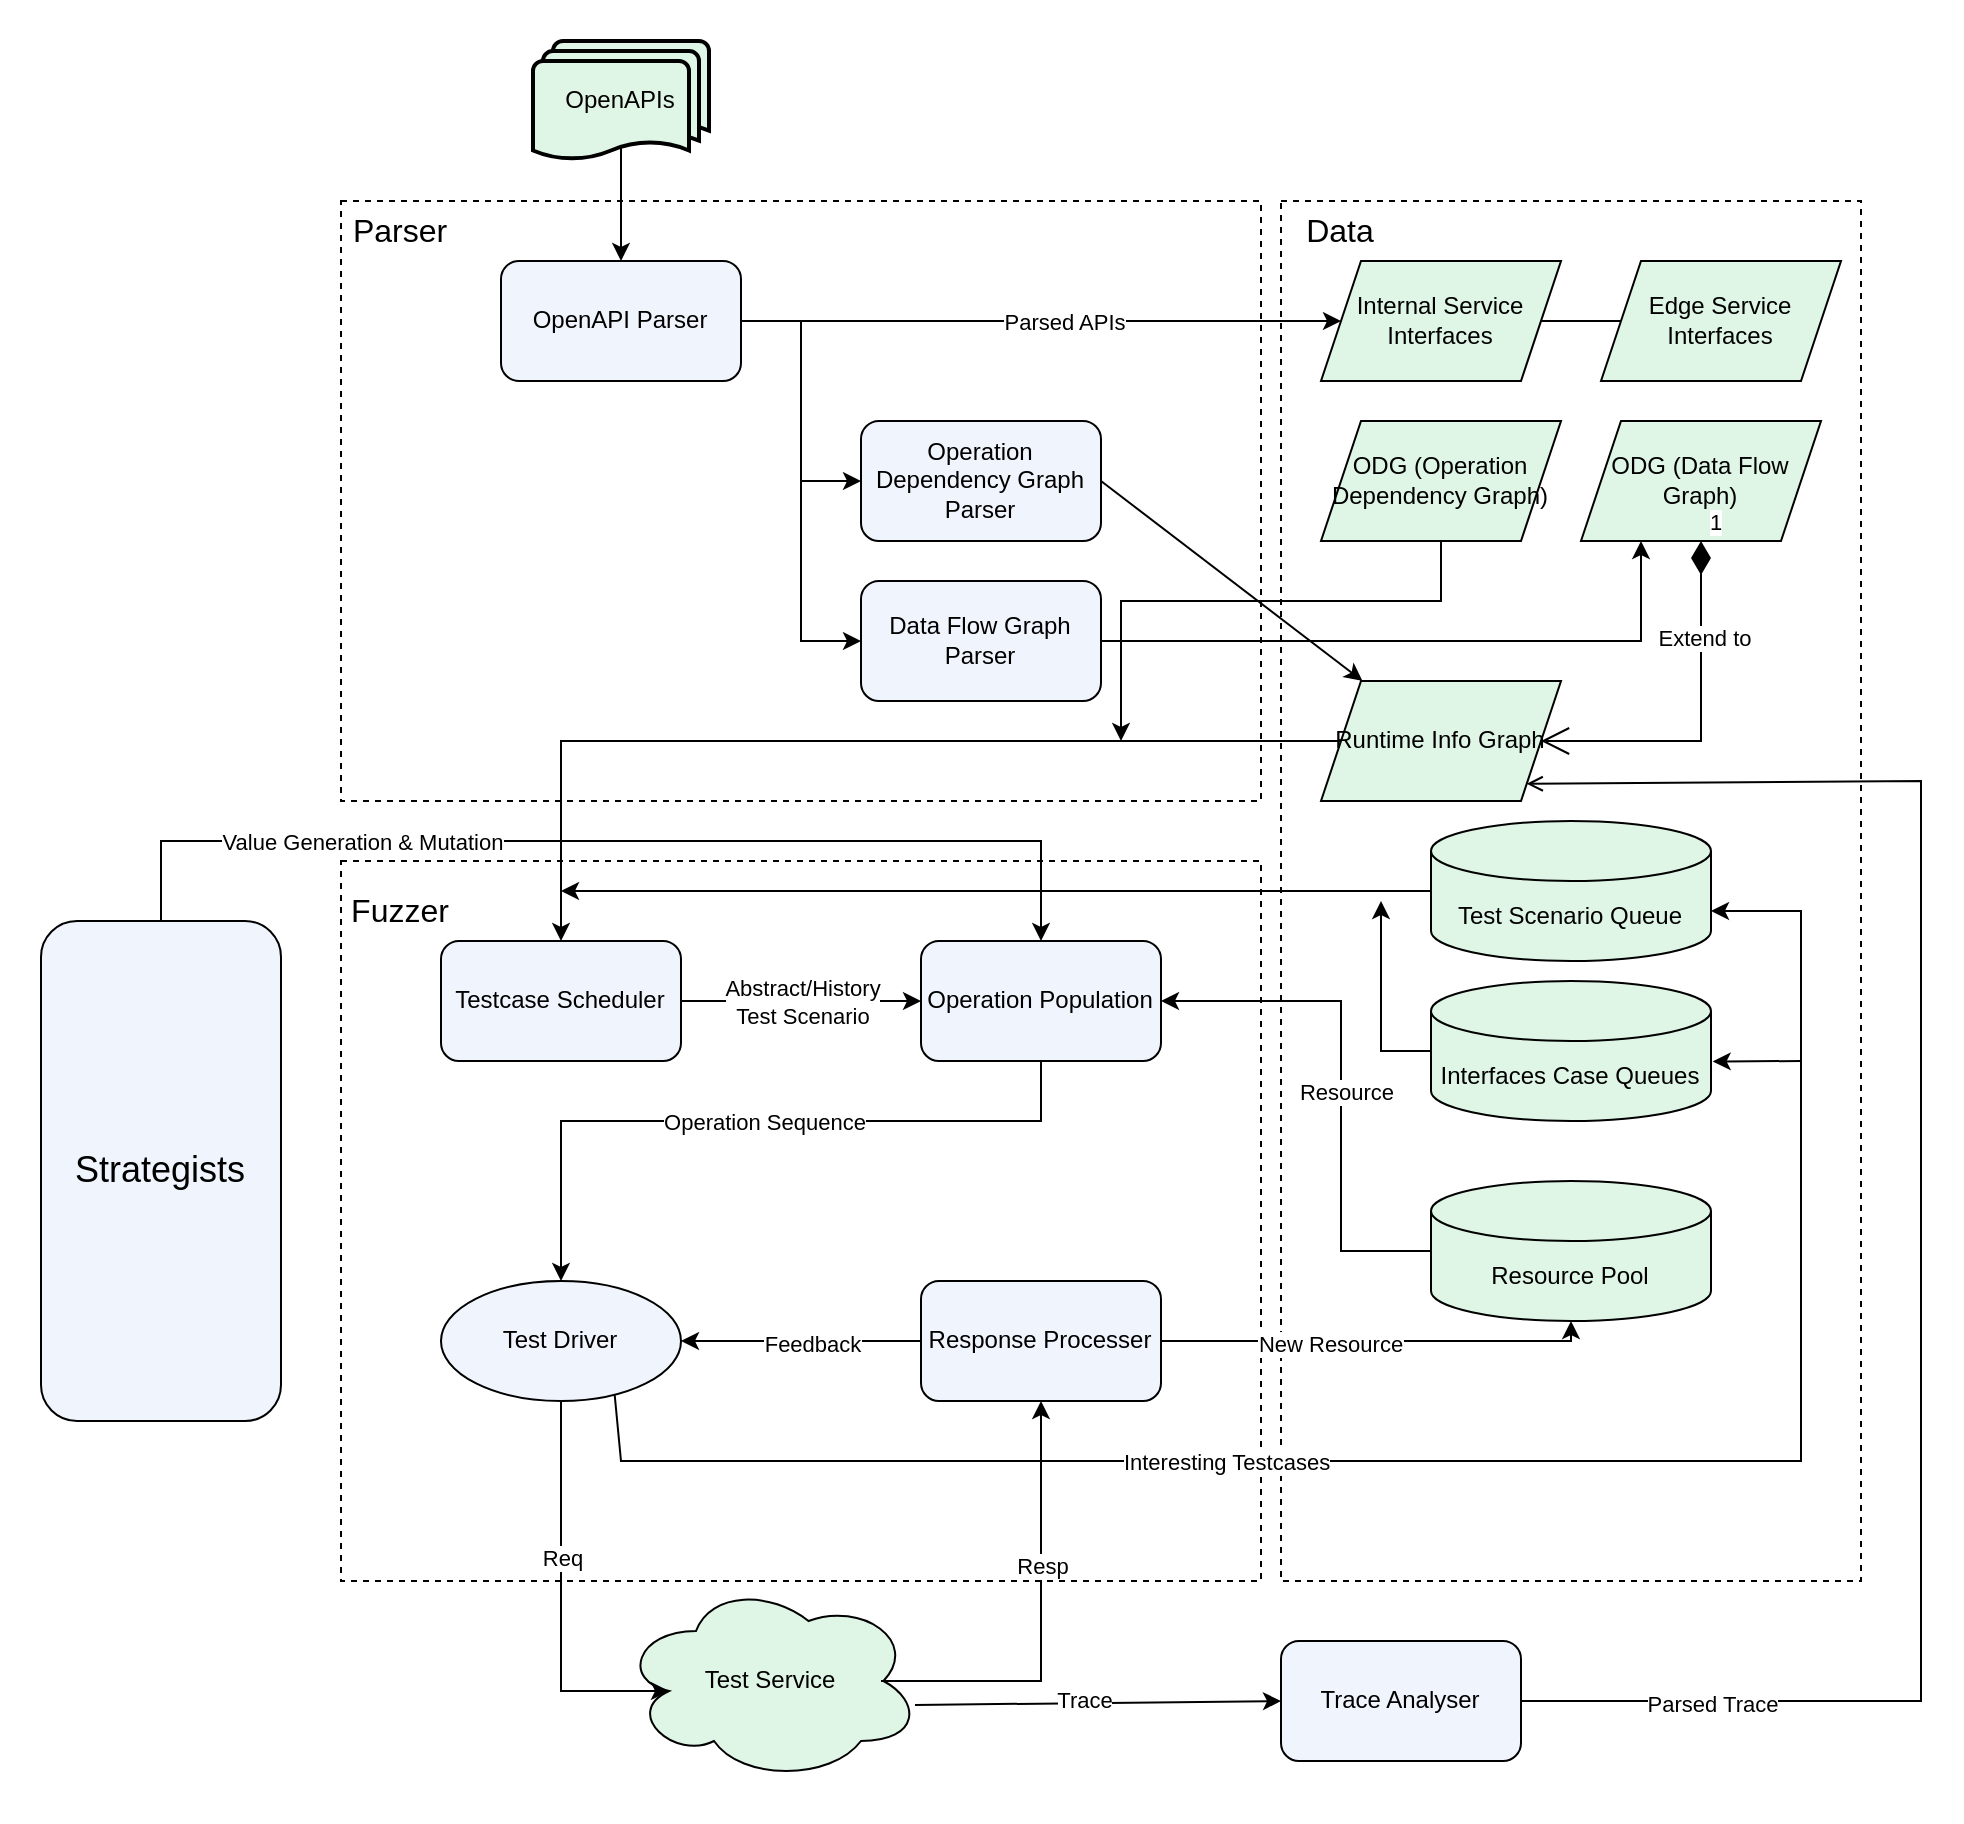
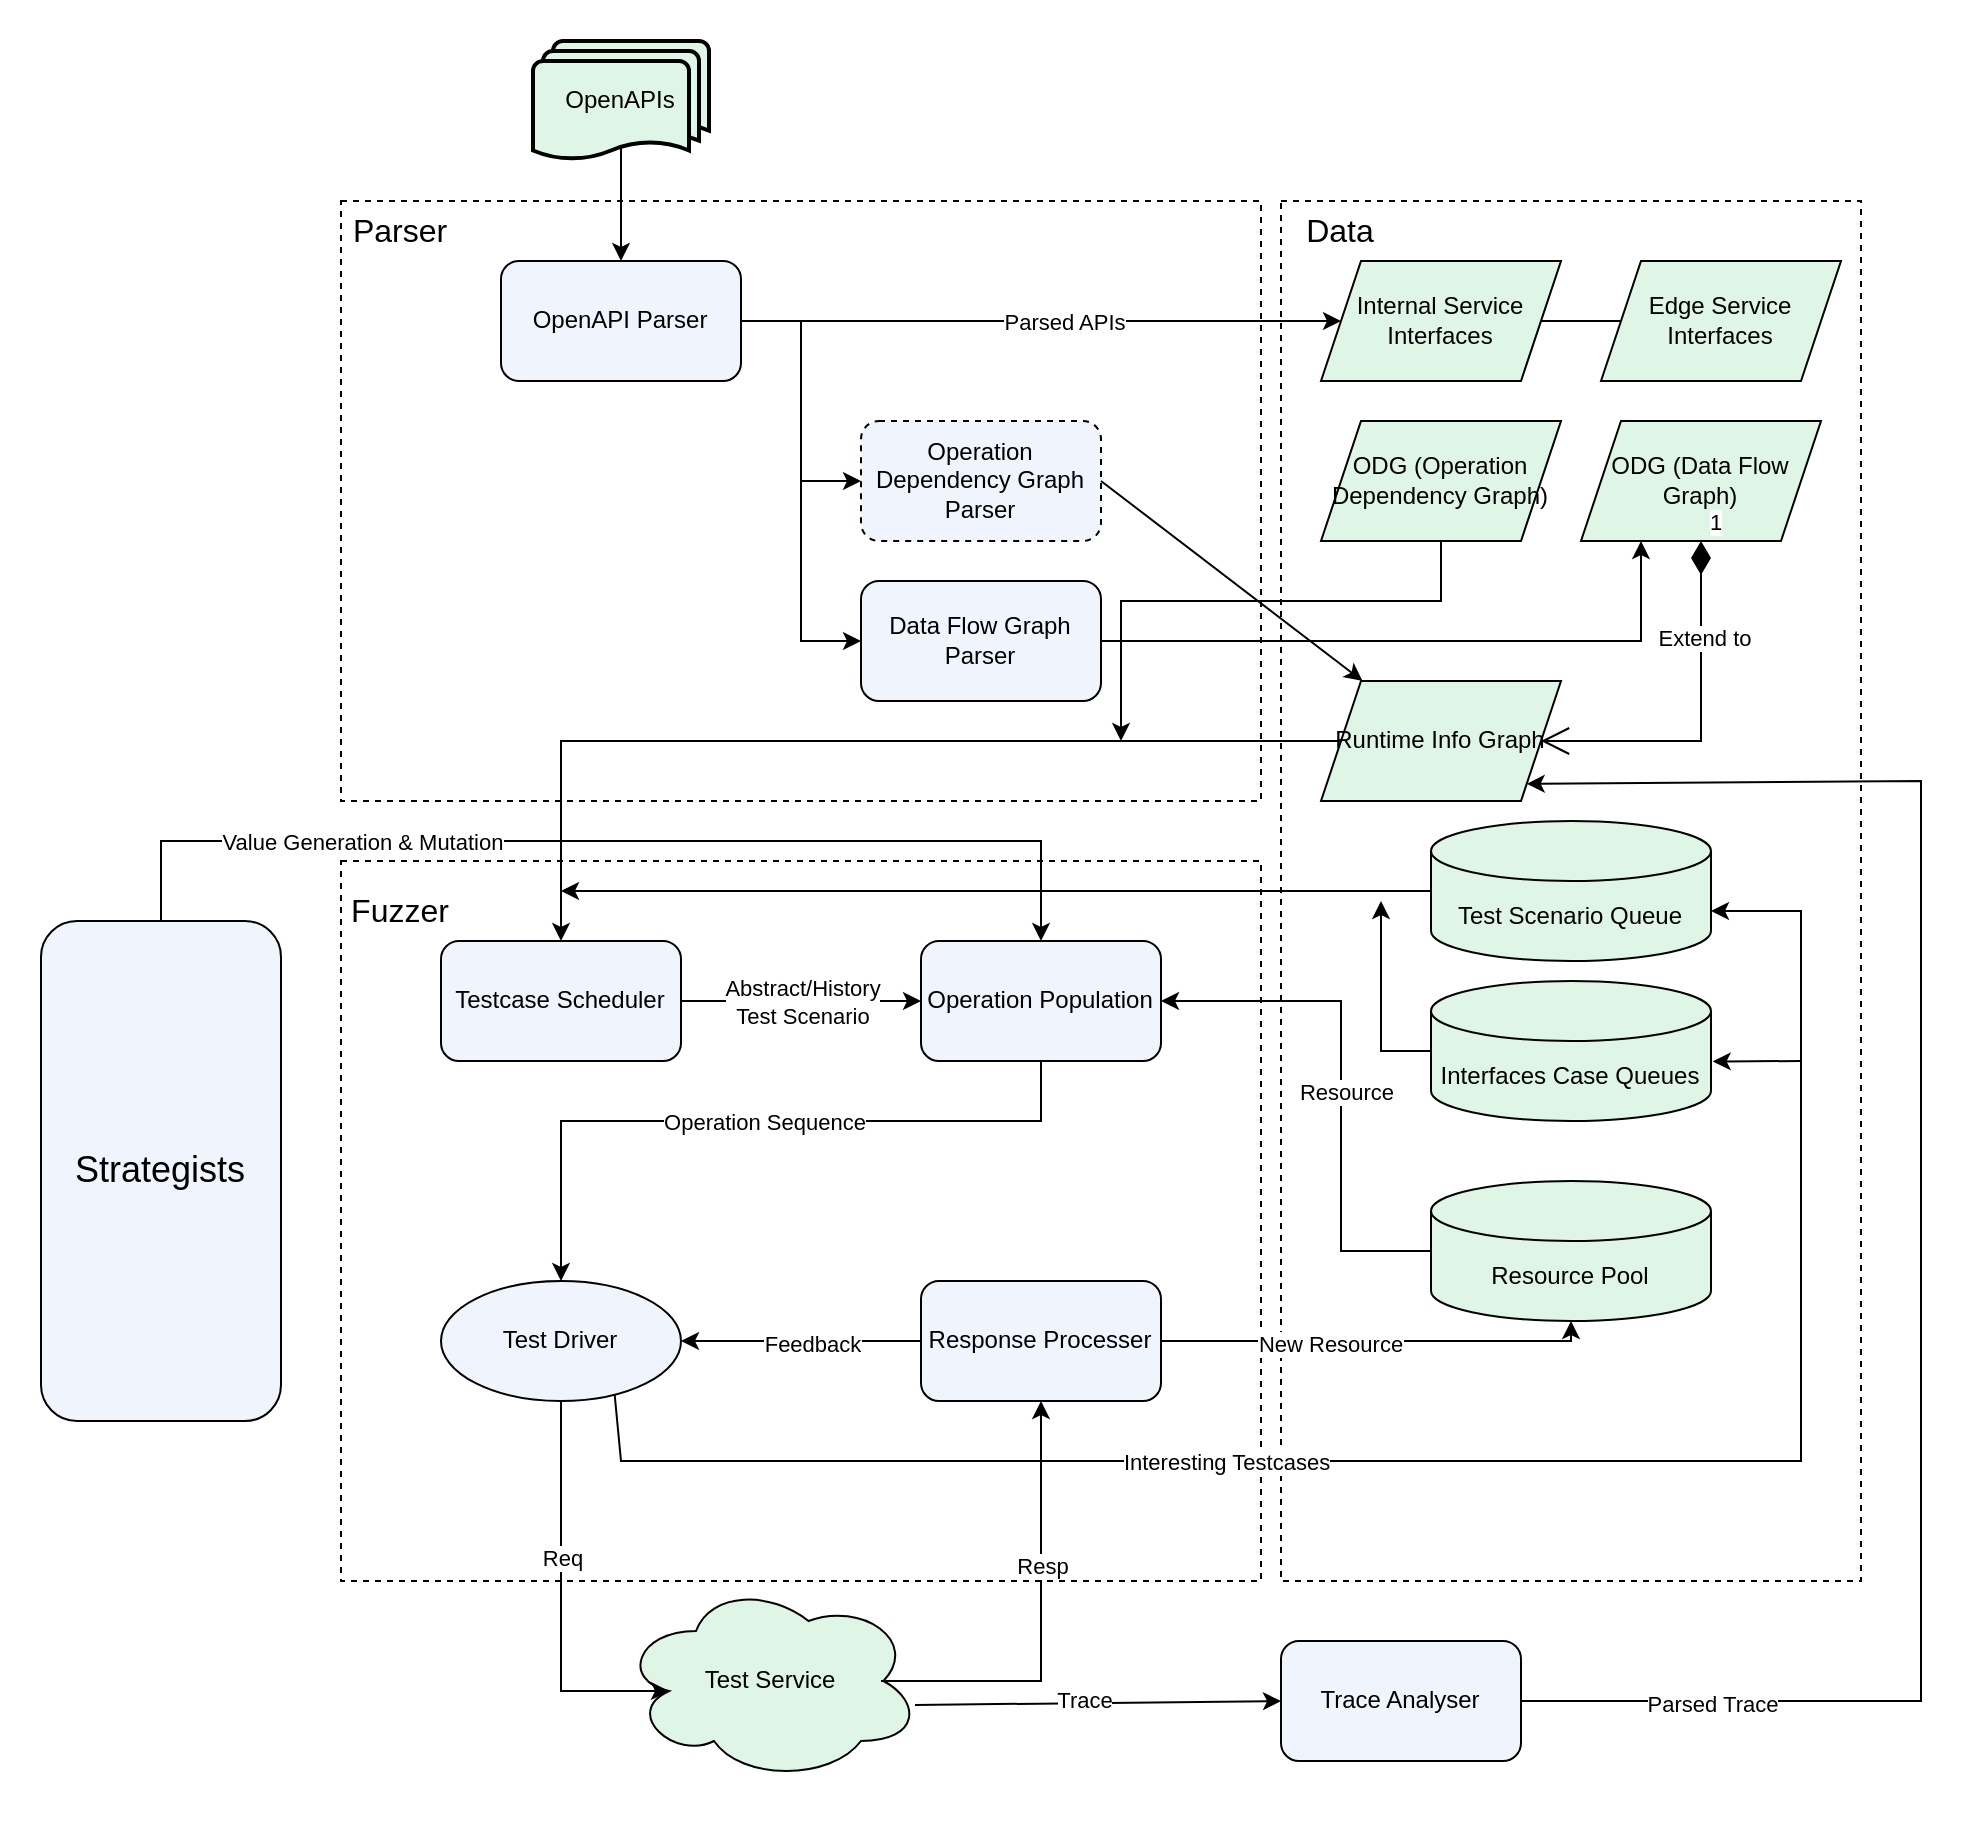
- <mxCell id="6" value="Operation Dependency Graph Parser" style="rounded=1;whiteSpace=wrap;html=1;fillColor=light-dark(#F0F4FC,#3B4453);" parent="1" vertex="1"><mxGeometry x="430" y="210" width="120" height="60" as="geometry" /></mxCell>
+ <mxCell id="6" value="Operation Dependency Graph Parser" style="rounded=1;whiteSpace=wrap;html=1;fillColor=light-dark(#F0F4FC,#3B4453);dashed=1;" parent="1" vertex="1"><mxGeometry x="430" y="210" width="120" height="60" as="geometry" /></mxCell>
- <mxCell id="54" value="" style="endArrow=open;html=1;rounded=0;exitX=1;exitY=0.5;exitDx=0;exitDy=0;entryX=1;entryY=1;entryDx=0;entryDy=0;" parent="1" source="51" target="47" edge="1"><mxGeometry width="50" height="50" relative="1" as="geometry"><mxPoint x="910" y="740" as="sourcePoint" /><mxPoint x="960" y="390" as="targetPoint" /><Array as="points"><mxPoint x="960" y="850" /><mxPoint x="960" y="390" /></Array></mxGeometry></mxCell>
+ <mxCell id="54" value="" style="endArrow=classic;html=1;rounded=0;exitX=1;exitY=0.5;exitDx=0;exitDy=0;entryX=1;entryY=1;entryDx=0;entryDy=0;" parent="1" source="51" target="47" edge="1"><mxGeometry width="50" height="50" relative="1" as="geometry"><mxPoint x="910" y="740" as="sourcePoint" /><mxPoint x="960" y="390" as="targetPoint" /><Array as="points"><mxPoint x="960" y="850" /><mxPoint x="960" y="390" /></Array></mxGeometry></mxCell>
